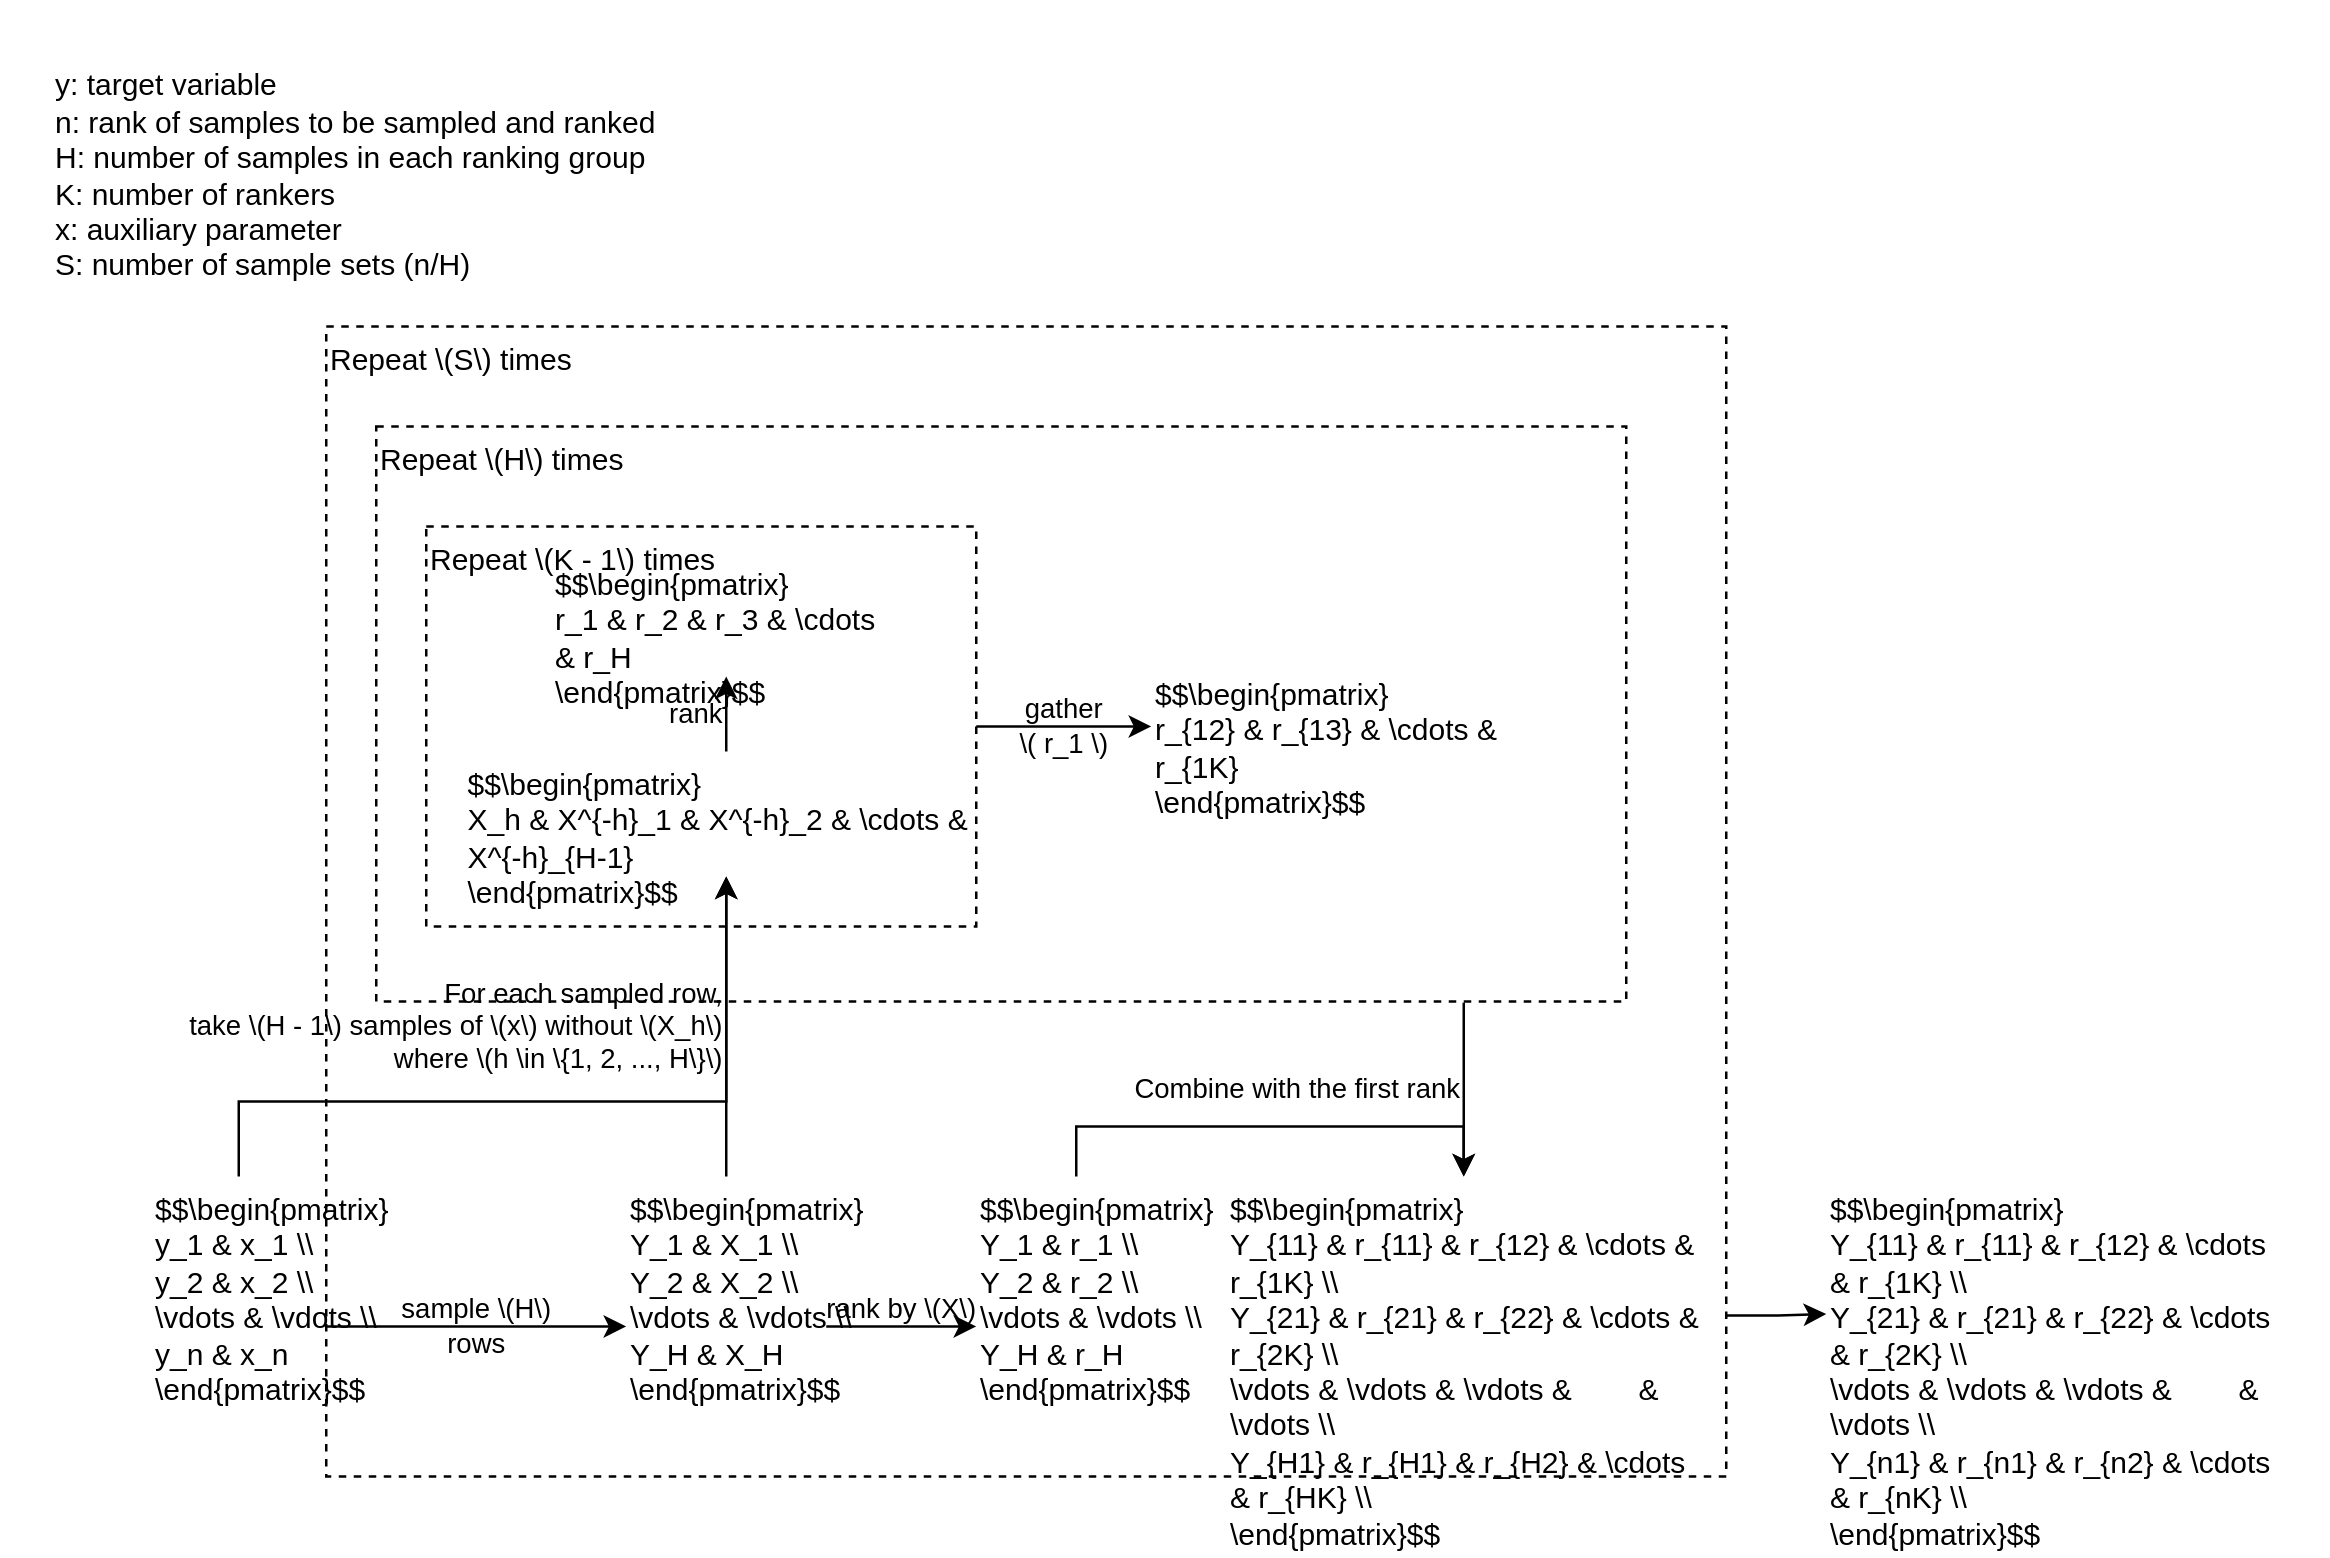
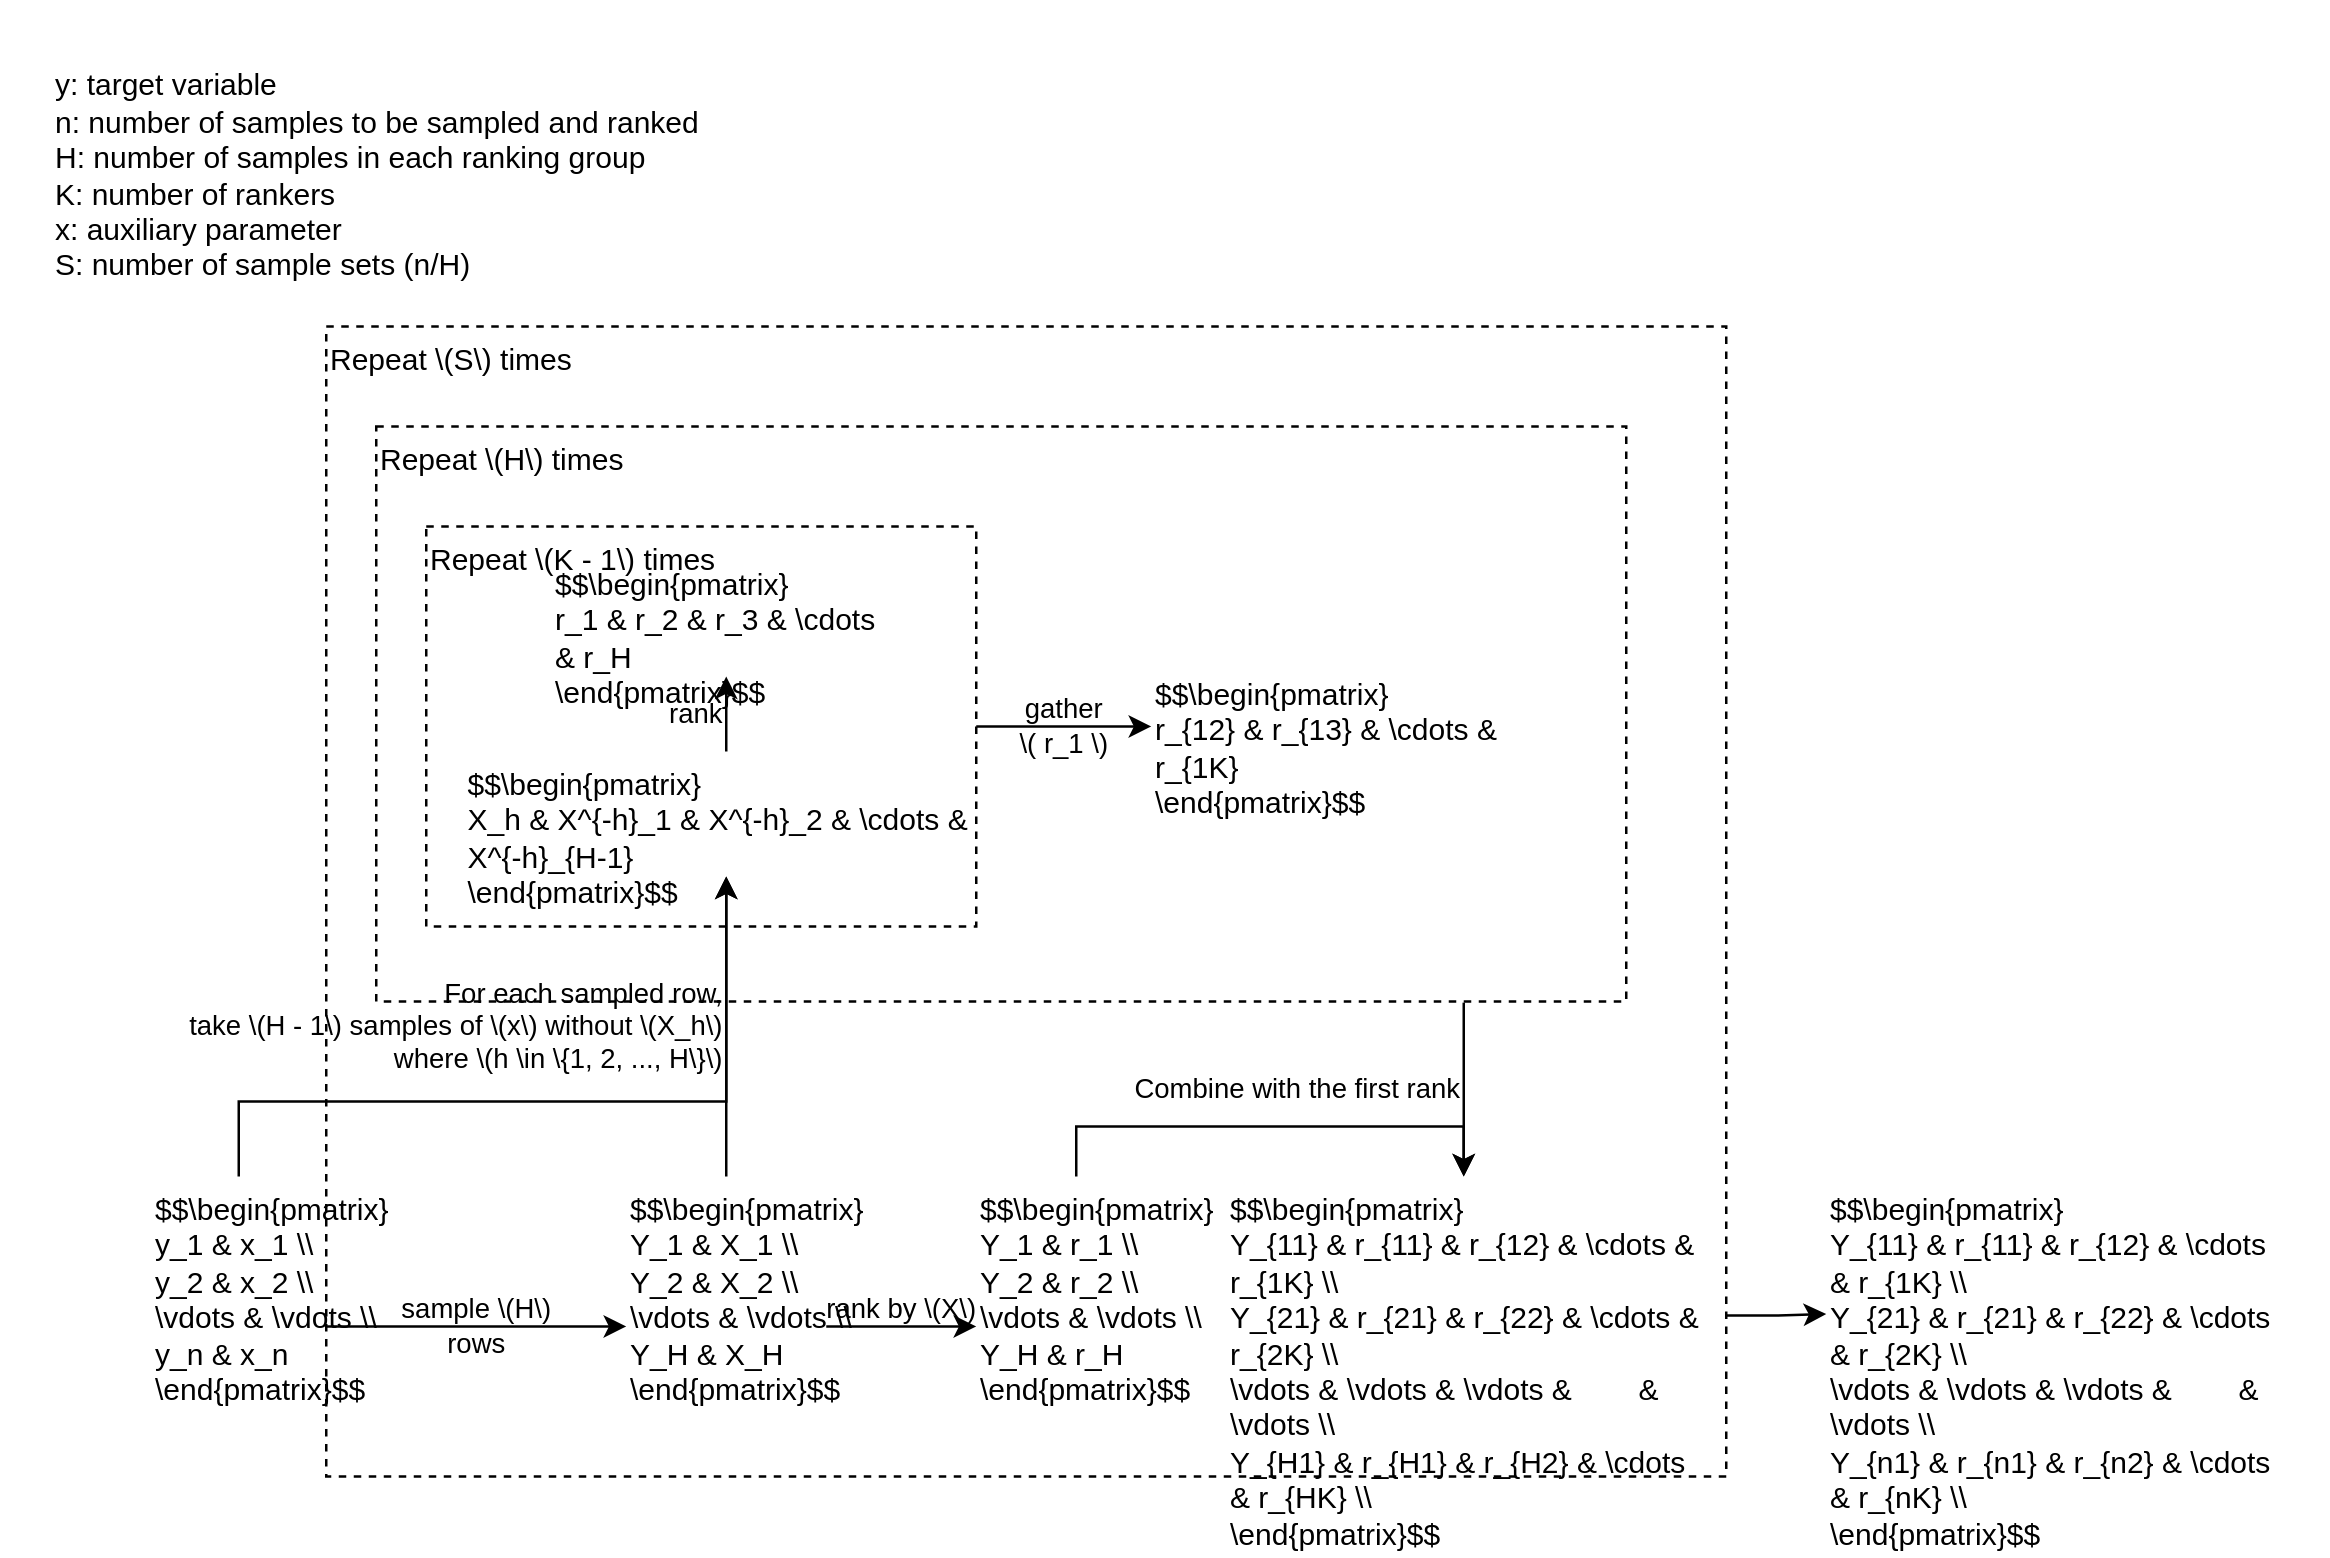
- <mxCell id="5" value="y: target variable&lt;div&gt;n: rank of samples to be sampled and ranked&lt;/div&gt;&lt;div&gt;H: number of samples in each ranking group&lt;/div&gt;&lt;div&gt;K: number of rankers&lt;/div&gt;&lt;div&gt;x: auxiliary parameter&lt;/div&gt;&lt;div&gt;S: number of sample sets (n/H)&lt;/div&gt;" style="text;html=1;align=left;verticalAlign=middle;resizable=0;points=[];autosize=1;strokeColor=none;fillColor=none;" parent="1" vertex="1"><mxGeometry width="280" height="100" as="geometry" x="20" y="20" /></mxCell>
+ <mxCell id="5" value="y: target variable&lt;div&gt;n: number of samples to be sampled and ranked&lt;/div&gt;&lt;div&gt;H: number of samples in each ranking group&lt;/div&gt;&lt;div&gt;K: number of rankers&lt;/div&gt;&lt;div&gt;x: auxiliary parameter&lt;/div&gt;&lt;div&gt;S: number of sample sets (n/H)&lt;/div&gt;" style="text;html=1;align=left;verticalAlign=middle;resizable=0;points=[];autosize=1;strokeColor=none;fillColor=none;" parent="1" vertex="1"><mxGeometry width="280" height="100" as="geometry" x="20" y="20" /></mxCell>
